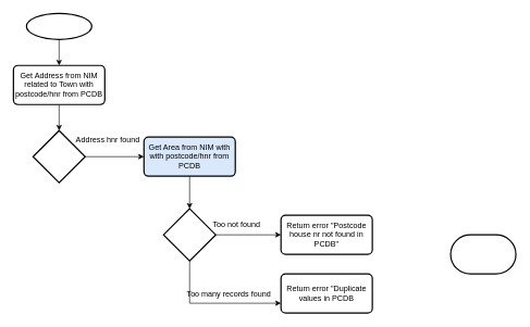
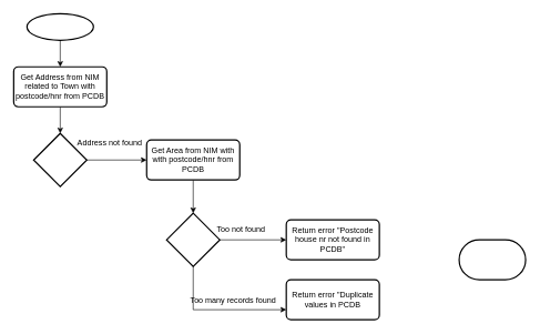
- <mxCell id="10" value="Address hnr found" style="text;strokeColor=none;fillColor=none;align=left;verticalAlign=top;spacingLeft=4;spacingRight=4;overflow=hidden;rotatable=0;points=[[0,0.5],[1,0.5]];portConstraint=eastwest;" vertex="1" parent="1"><mxGeometry x="110" y="200" width="140" height="26" as="geometry" /></mxCell>
+ <mxCell id="10" value="Address not found" style="text;strokeColor=none;fillColor=none;align=left;verticalAlign=top;spacingLeft=4;spacingRight=4;overflow=hidden;rotatable=0;points=[[0,0.5],[1,0.5]];portConstraint=eastwest;" vertex="1" parent="1"><mxGeometry x="110" y="200" width="140" height="26" as="geometry" /></mxCell>
- <mxCell id="9" value="Get Area from NIM with with postcode/hnr from PCDB" style="rounded=1;whiteSpace=wrap;html=1;absoluteArcSize=1;arcSize=14;strokeWidth=2;fillColor=#dae8fc;" vertex="1" parent="1"><mxGeometry x="220" y="210" width="140" height="60" as="geometry" /></mxCell>
+ <mxCell id="9" value="Get Area from NIM with with postcode/hnr from PCDB" style="rounded=1;whiteSpace=wrap;html=1;absoluteArcSize=1;arcSize=14;strokeWidth=2;" vertex="1" parent="1"><mxGeometry x="220" y="210" width="140" height="60" as="geometry" /></mxCell>
